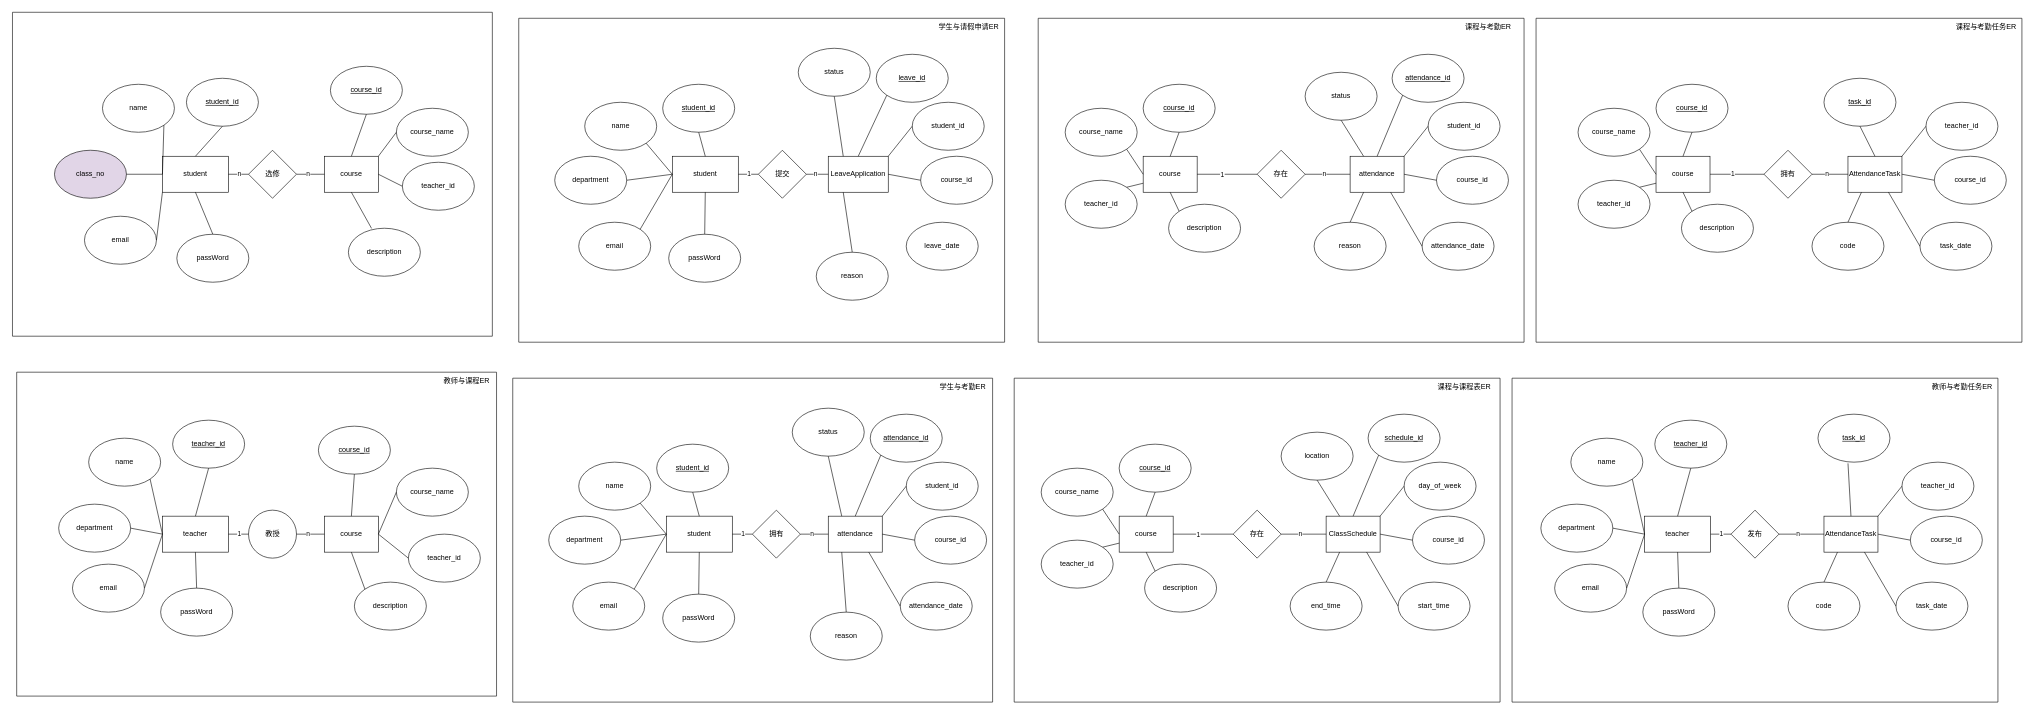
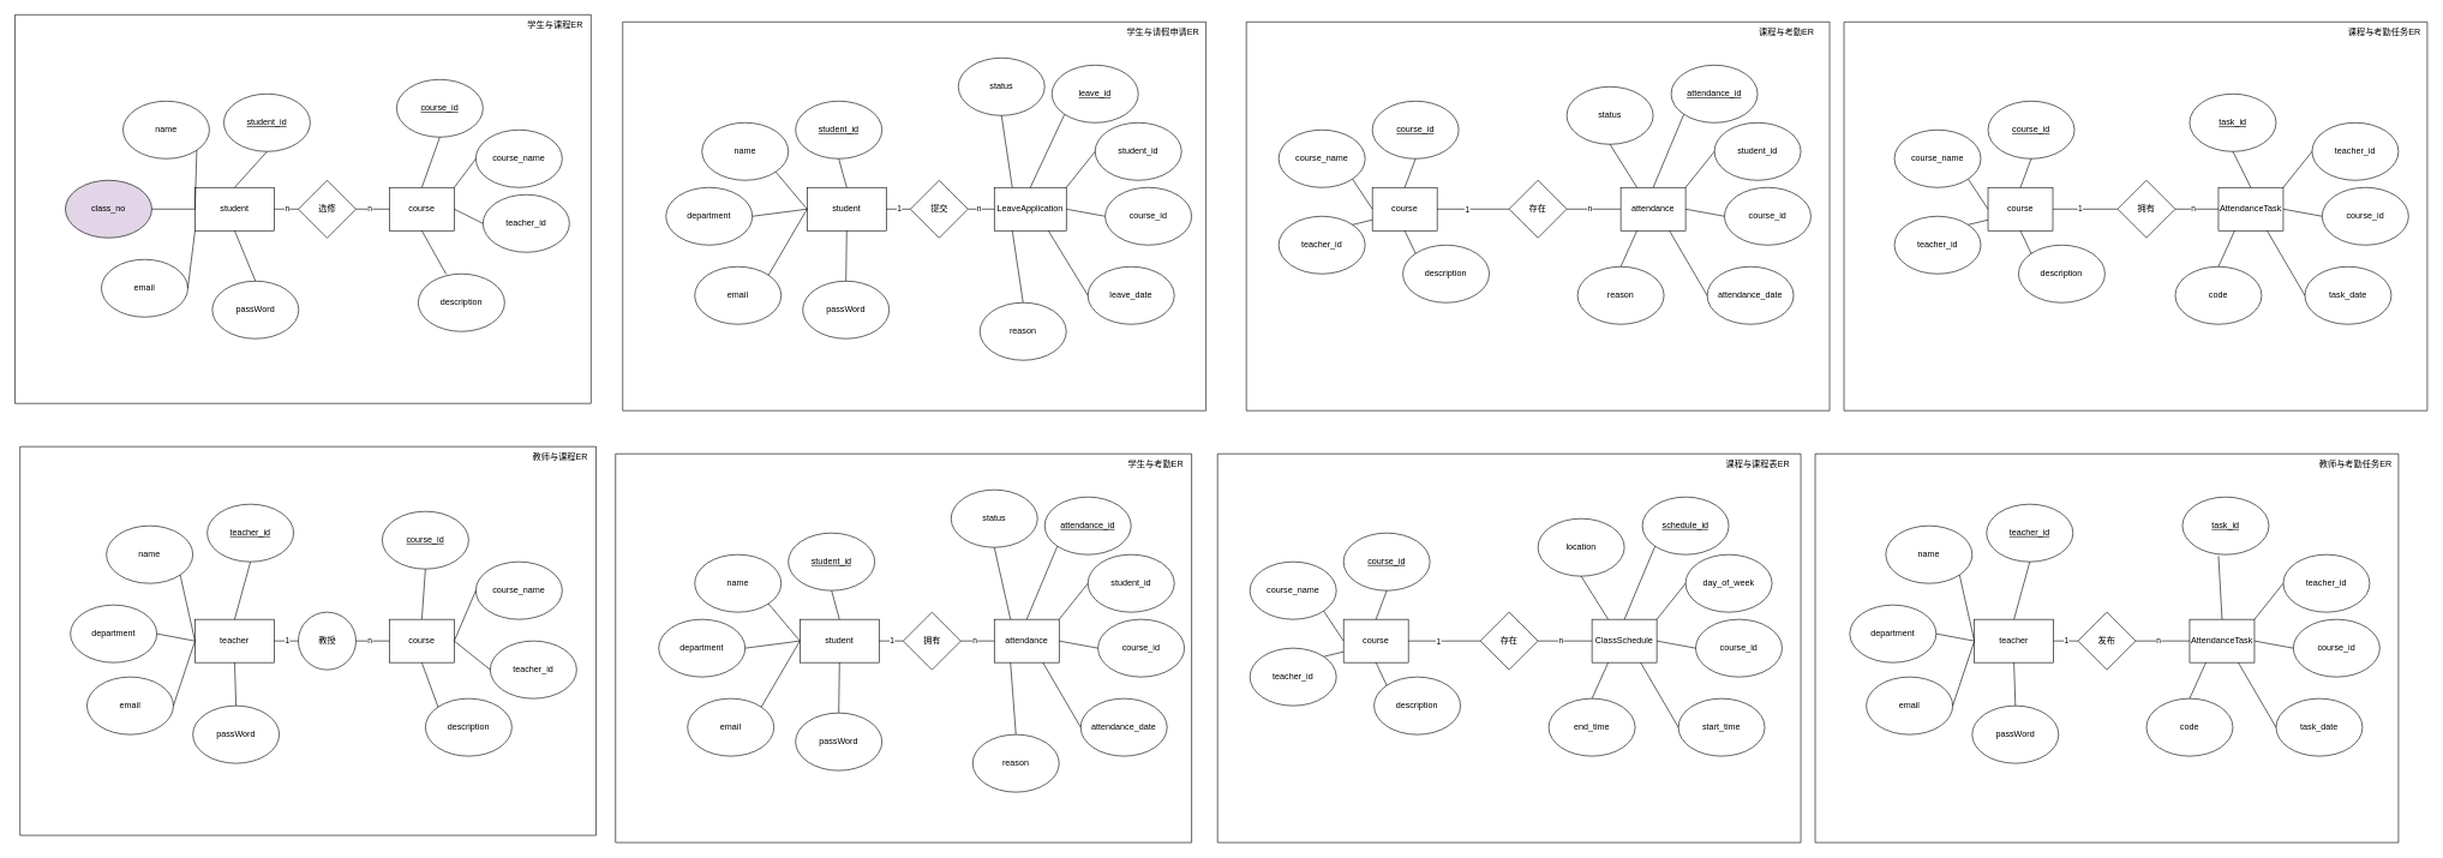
+ <mxCell id="3" value="学生与课程ER" style="text;html=1;align=center;verticalAlign=middle;resizable=0;points=[];autosize=1;strokeColor=none;fillColor=none;" vertex="1" parent="2"><mxGeometry x="700" width="100" height="30" as="geometry" /></mxCell>
+ <mxCell id="110" value="" style="endArrow=none;html=1;rounded=0;exitX=0;exitY=0.5;exitDx=0;exitDy=0;entryX=0.75;entryY=1;entryDx=0;entryDy=0;" edge="1" parent="1" source="99" target="101"><mxGeometry width="50" height="50" relative="1" as="geometry"><mxPoint x="1540" y="340" as="sourcePoint" /><mxPoint x="1490" y="300" as="targetPoint" /></mxGeometry></mxCell>
